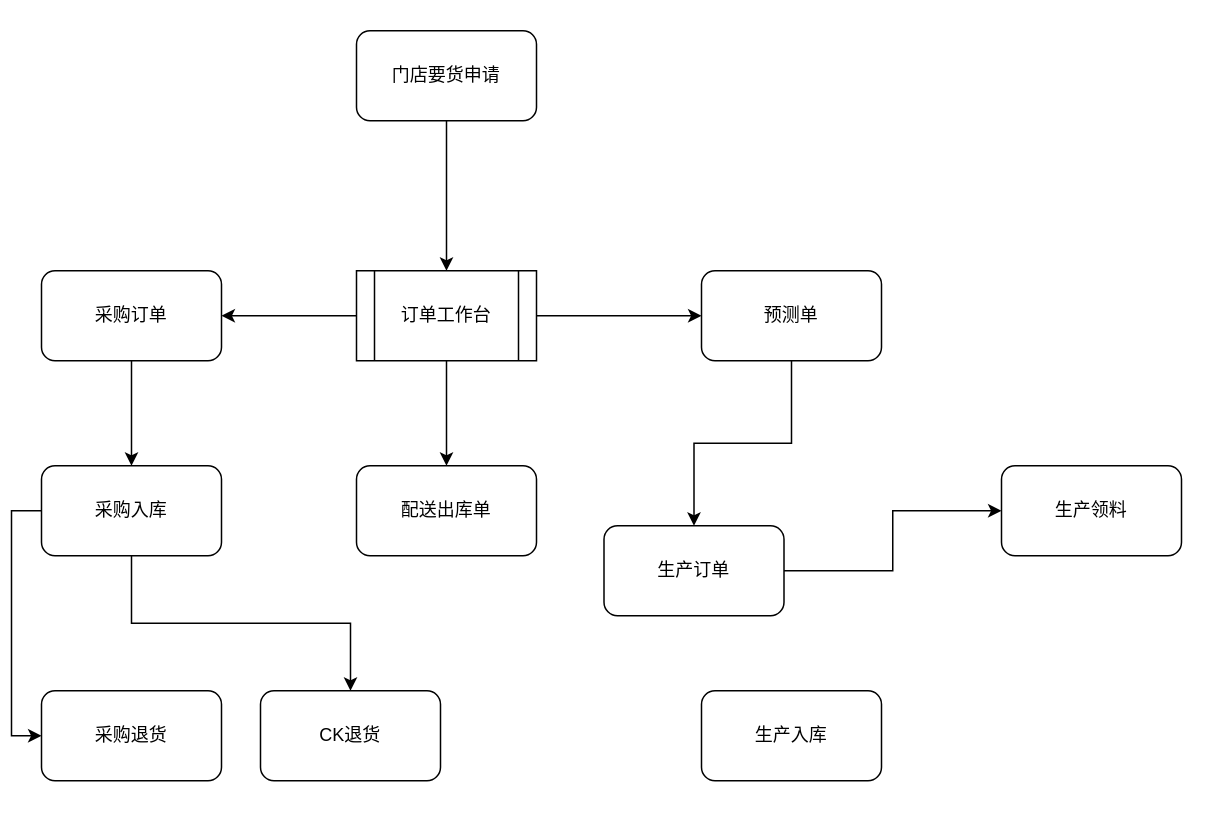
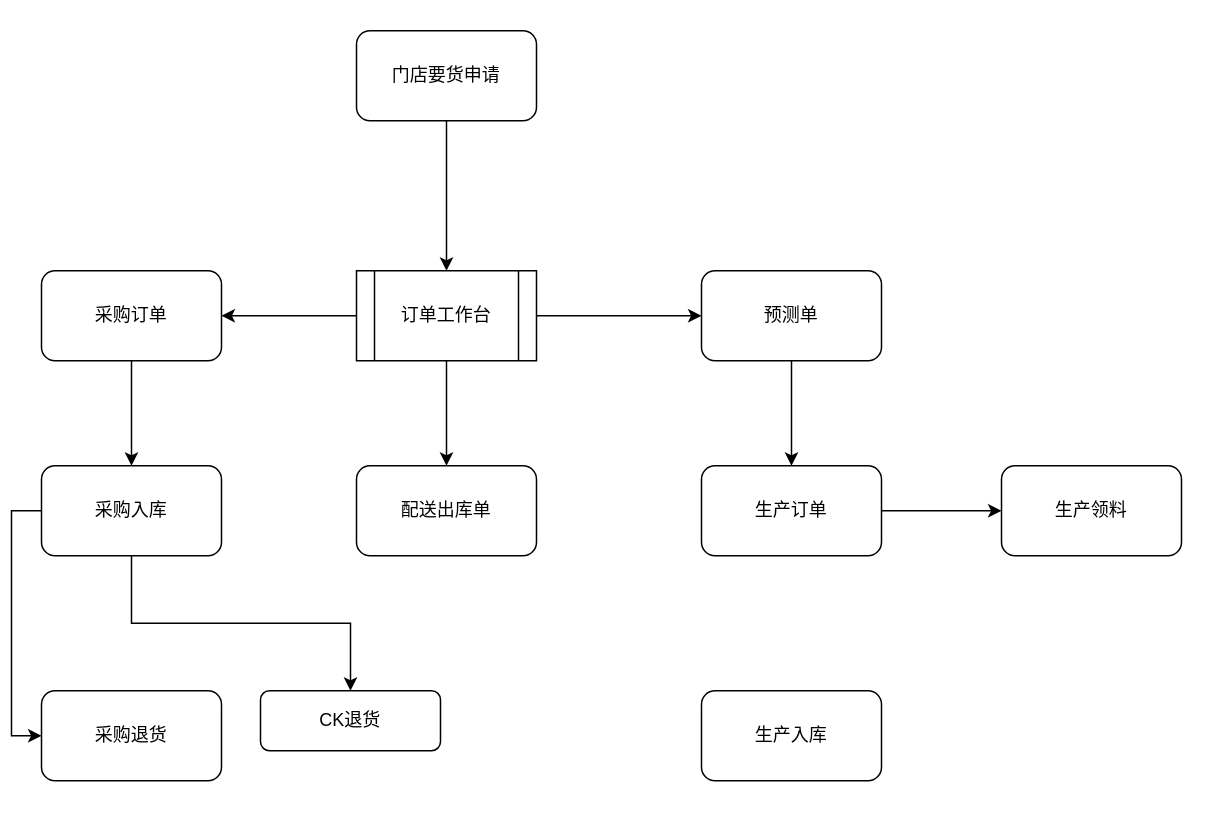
- <mxCell id="17" value="生产订单" style="rounded=1;whiteSpace=wrap;html=1;" vertex="1" parent="1"><mxGeometry x="395" y="350" width="120" height="60" as="geometry" /></mxCell>
+ <mxCell id="17" value="生产订单" style="rounded=1;whiteSpace=wrap;html=1;" vertex="1" parent="1"><mxGeometry x="460" y="310" width="120" height="60" as="geometry" /></mxCell>
- <mxCell id="21" value="CK退货" style="rounded=1;whiteSpace=wrap;html=1;" vertex="1" parent="1"><mxGeometry x="166" y="460" width="120" height="60" as="geometry" /></mxCell>
+ <mxCell id="21" value="CK退货" style="rounded=1;whiteSpace=wrap;html=1;" vertex="1" parent="1"><mxGeometry x="166" y="460" width="120" height="40" as="geometry" /></mxCell>
